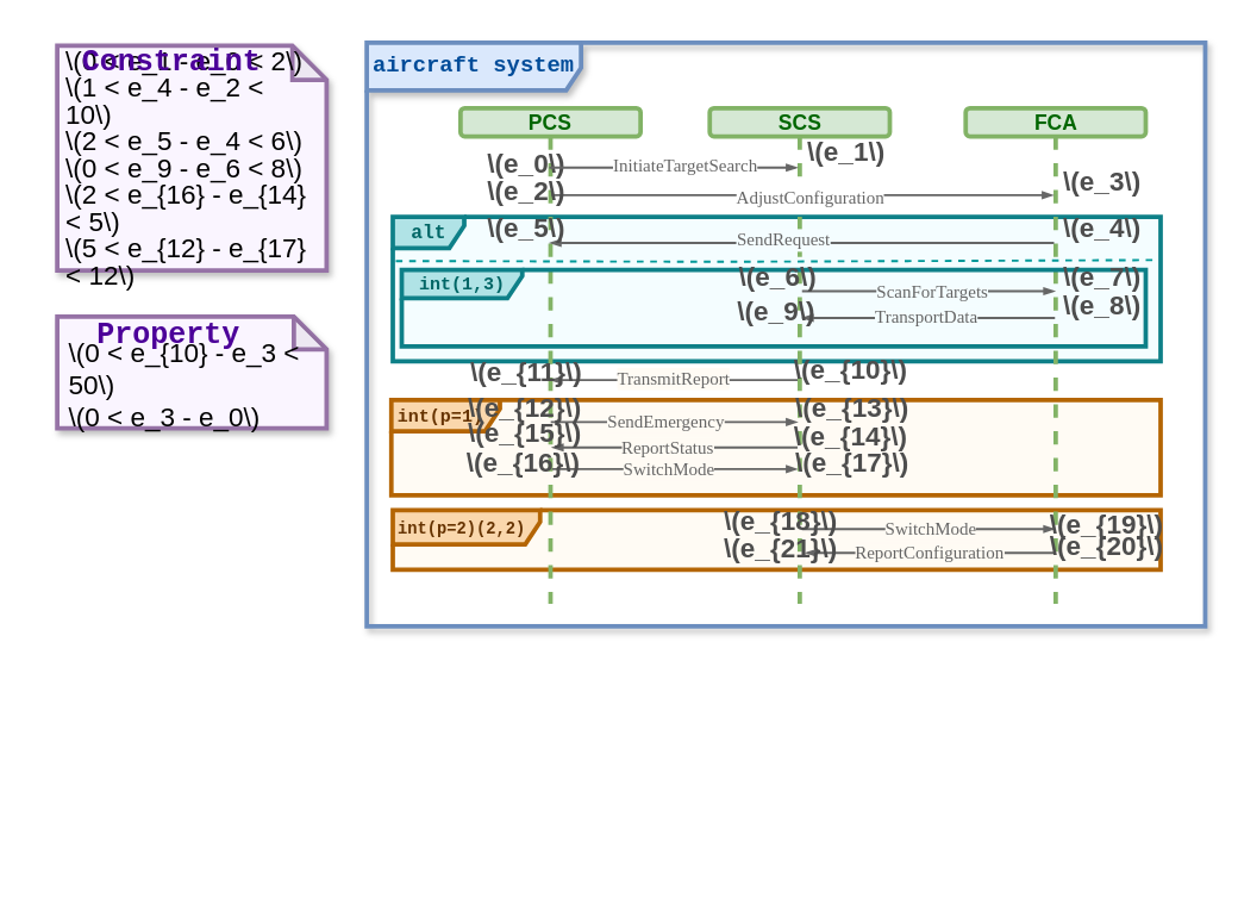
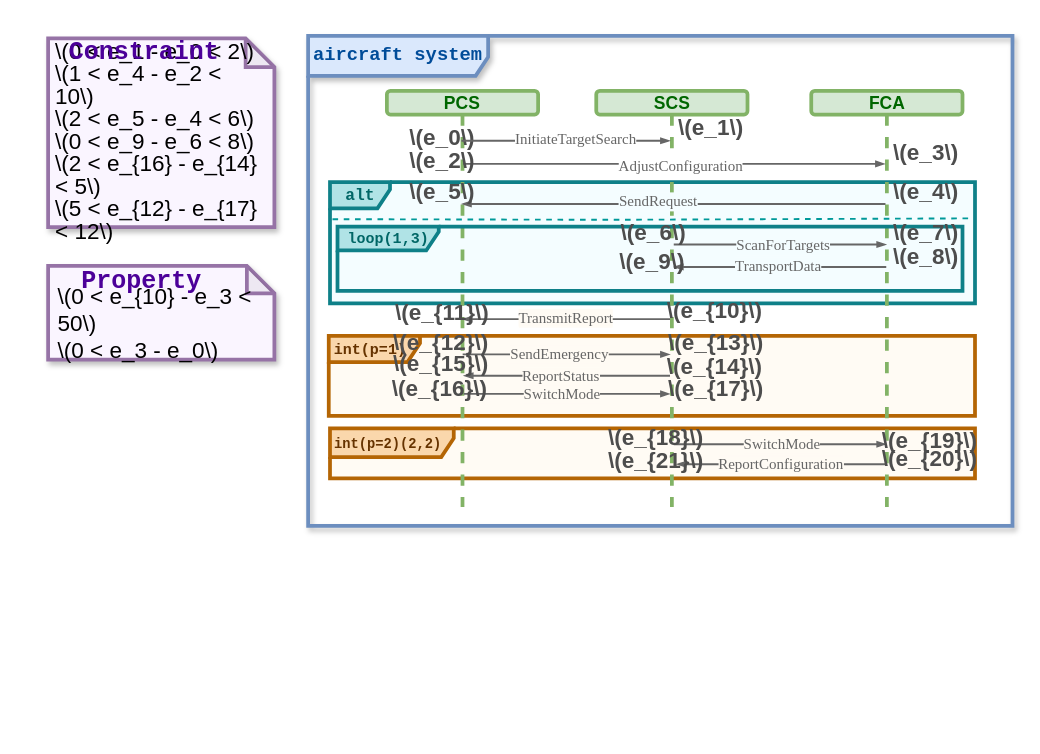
- <mxCell id="20" value="&lt;font face=&quot;Courier New&quot; style=&quot;color: rgb(0, 102, 102);&quot;&gt;&lt;b style=&quot;&quot;&gt;int(1,3)&lt;/b&gt;&lt;/font&gt;" style="shape=umlFrame;whiteSpace=wrap;html=1;pointerEvents=0;width=81;height=19;fillColor=#b0e3e6;strokeColor=#0e8088;strokeWidth=3;" parent="1" vertex="1"><mxGeometry x="269.5" y="180.75" width="500" height="51.25" as="geometry" /></mxCell>
+ <mxCell id="20" value="&lt;font face=&quot;Courier New&quot; style=&quot;color: rgb(0, 102, 102);&quot;&gt;&lt;b style=&quot;&quot;&gt;loop(1,3)&lt;/b&gt;&lt;/font&gt;" style="shape=umlFrame;whiteSpace=wrap;html=1;pointerEvents=0;width=81;height=19;fillColor=#b0e3e6;strokeColor=#0e8088;strokeWidth=3;" parent="1" vertex="1"><mxGeometry x="269.5" y="180.75" width="500" height="51.25" as="geometry" /></mxCell>
